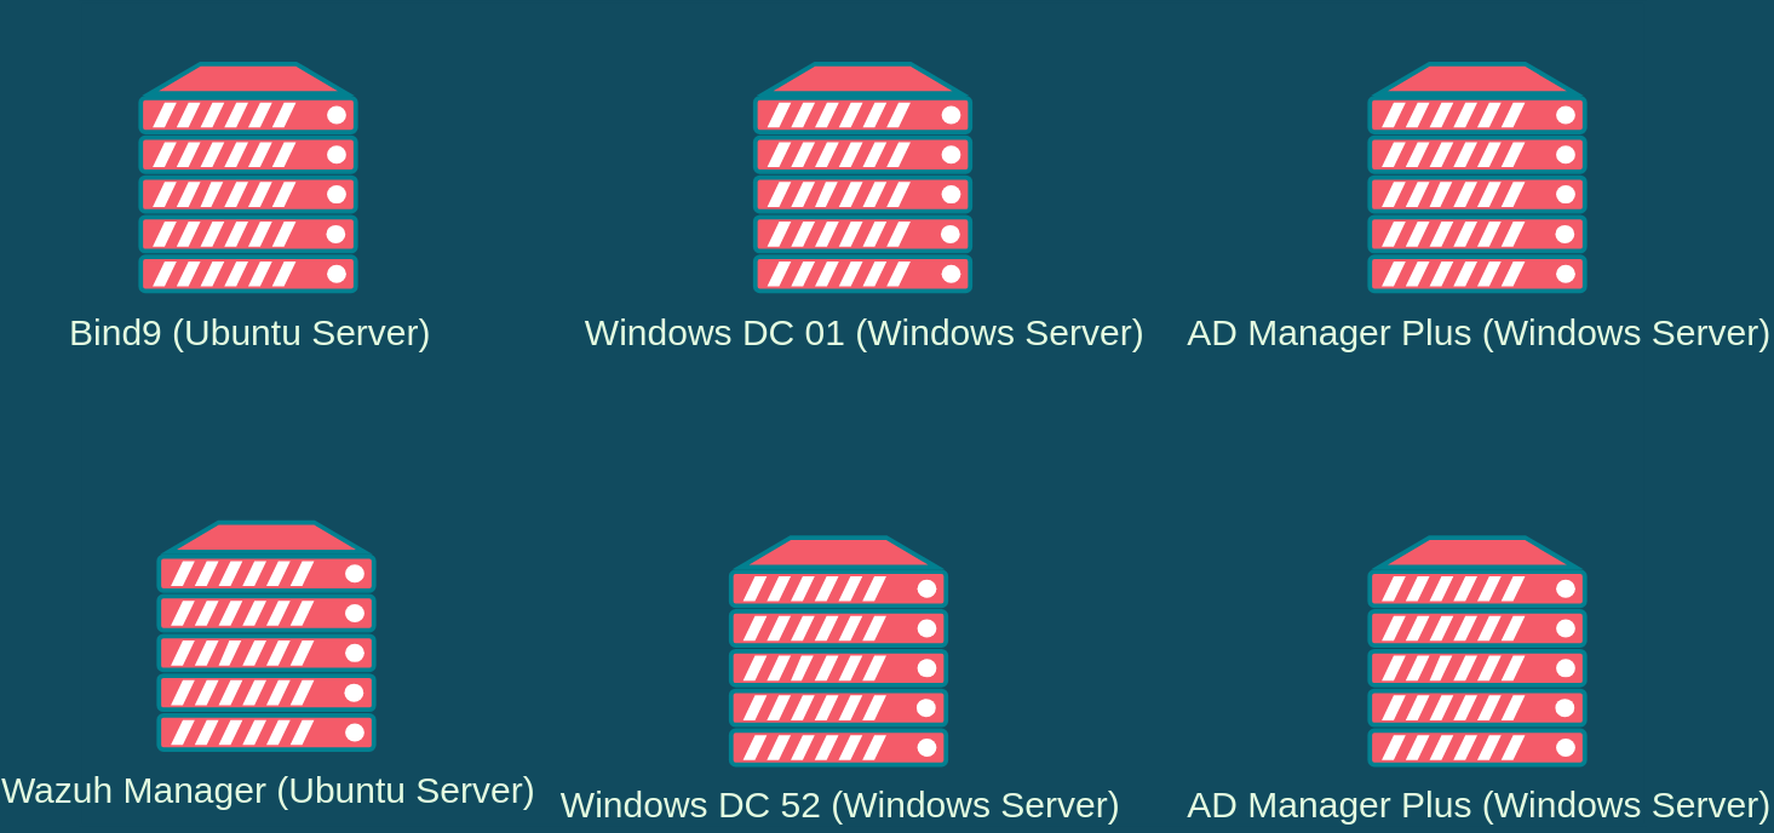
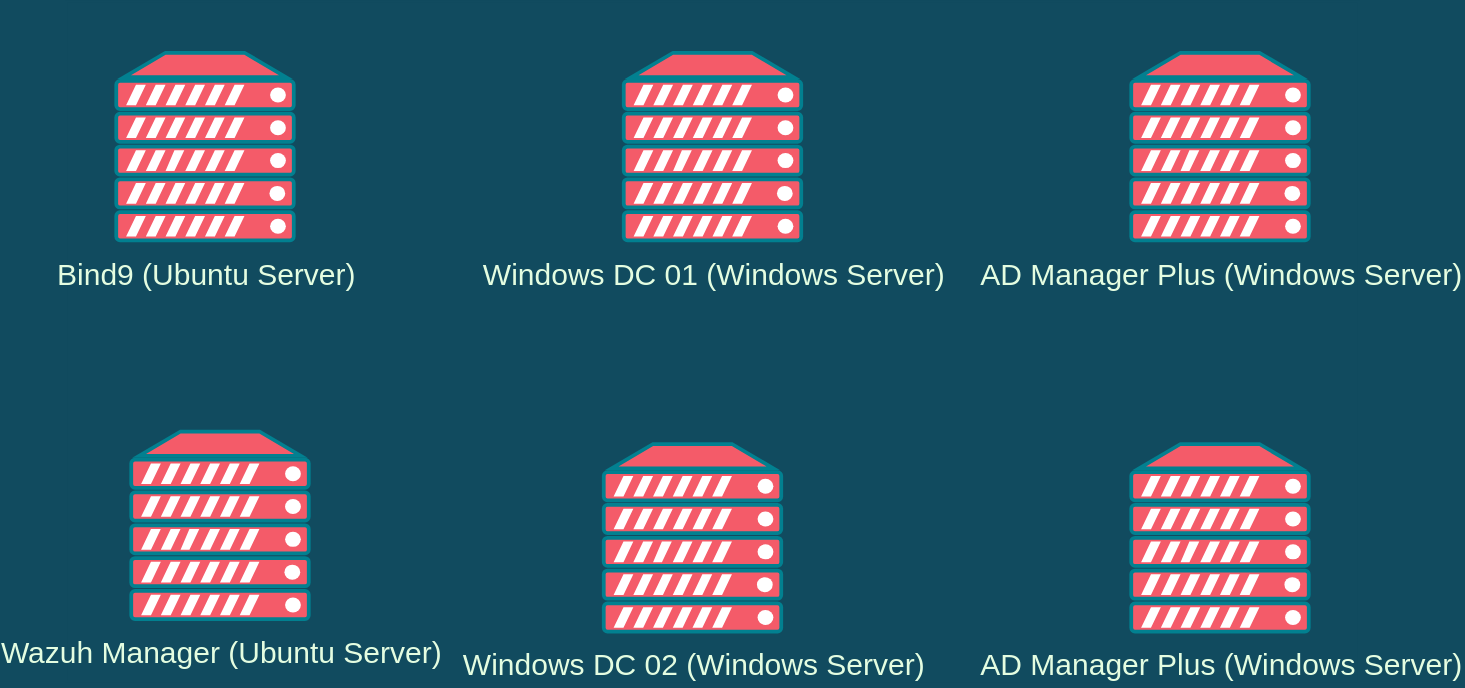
- <mxCell id="5" value="Windows DC 52 (Windows Server)" style="fontColor=#E4FDE1;verticalAlign=top;verticalLabelPosition=bottom;labelPosition=center;align=center;html=1;outlineConnect=0;fillColor=#F45B69;strokeColor=#028090;gradientDirection=north;strokeWidth=2;shape=mxgraph.networks.server;" vertex="1" parent="1"><mxGeometry x="215" y="177" width="71" height="75" as="geometry" /></mxCell>
+ <mxCell id="5" value="Windows DC 02 (Windows Server)" style="fontColor=#E4FDE1;verticalAlign=top;verticalLabelPosition=bottom;labelPosition=center;align=center;html=1;outlineConnect=0;fillColor=#F45B69;strokeColor=#028090;gradientDirection=north;strokeWidth=2;shape=mxgraph.networks.server;" vertex="1" parent="1"><mxGeometry x="215" y="177" width="71" height="75" as="geometry" /></mxCell>
